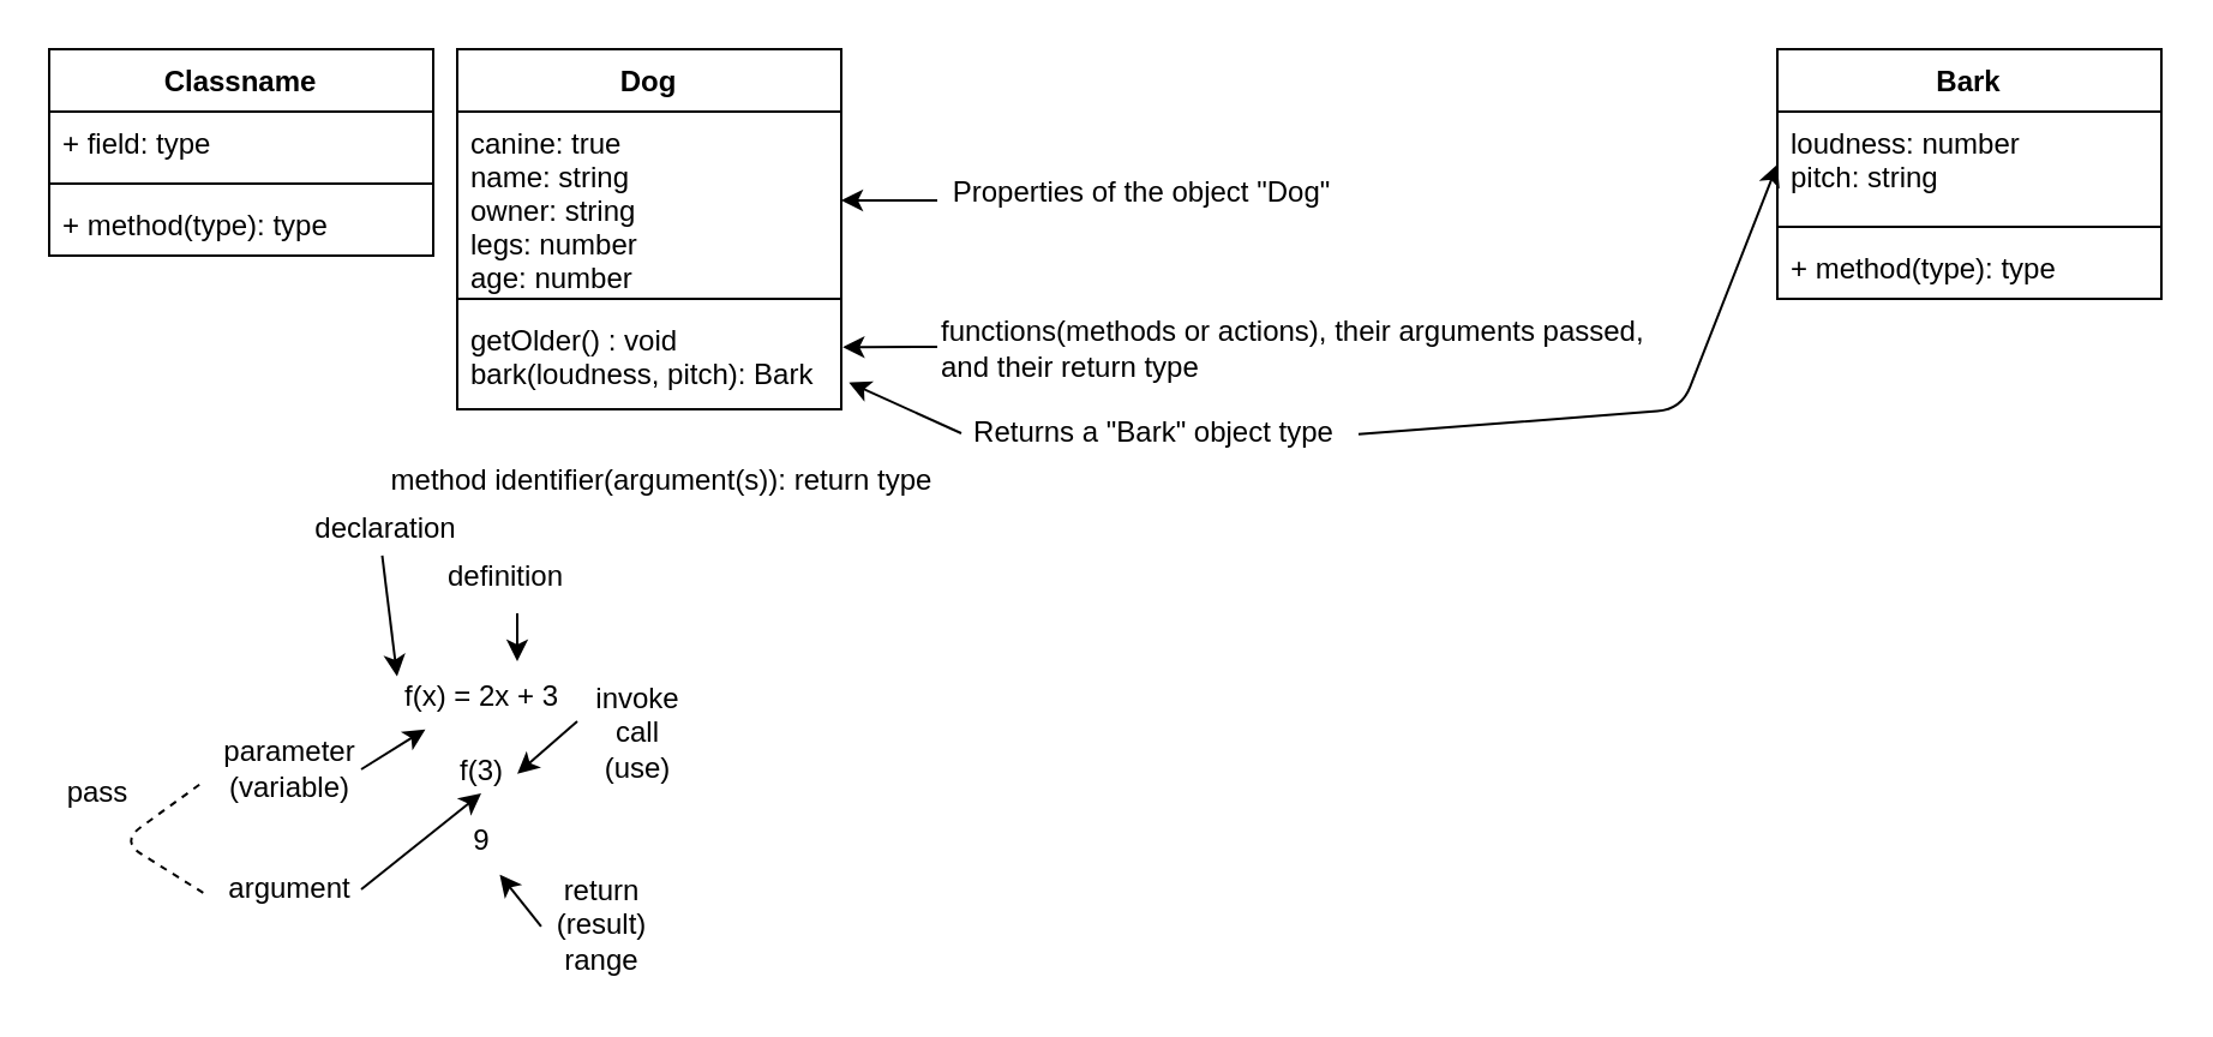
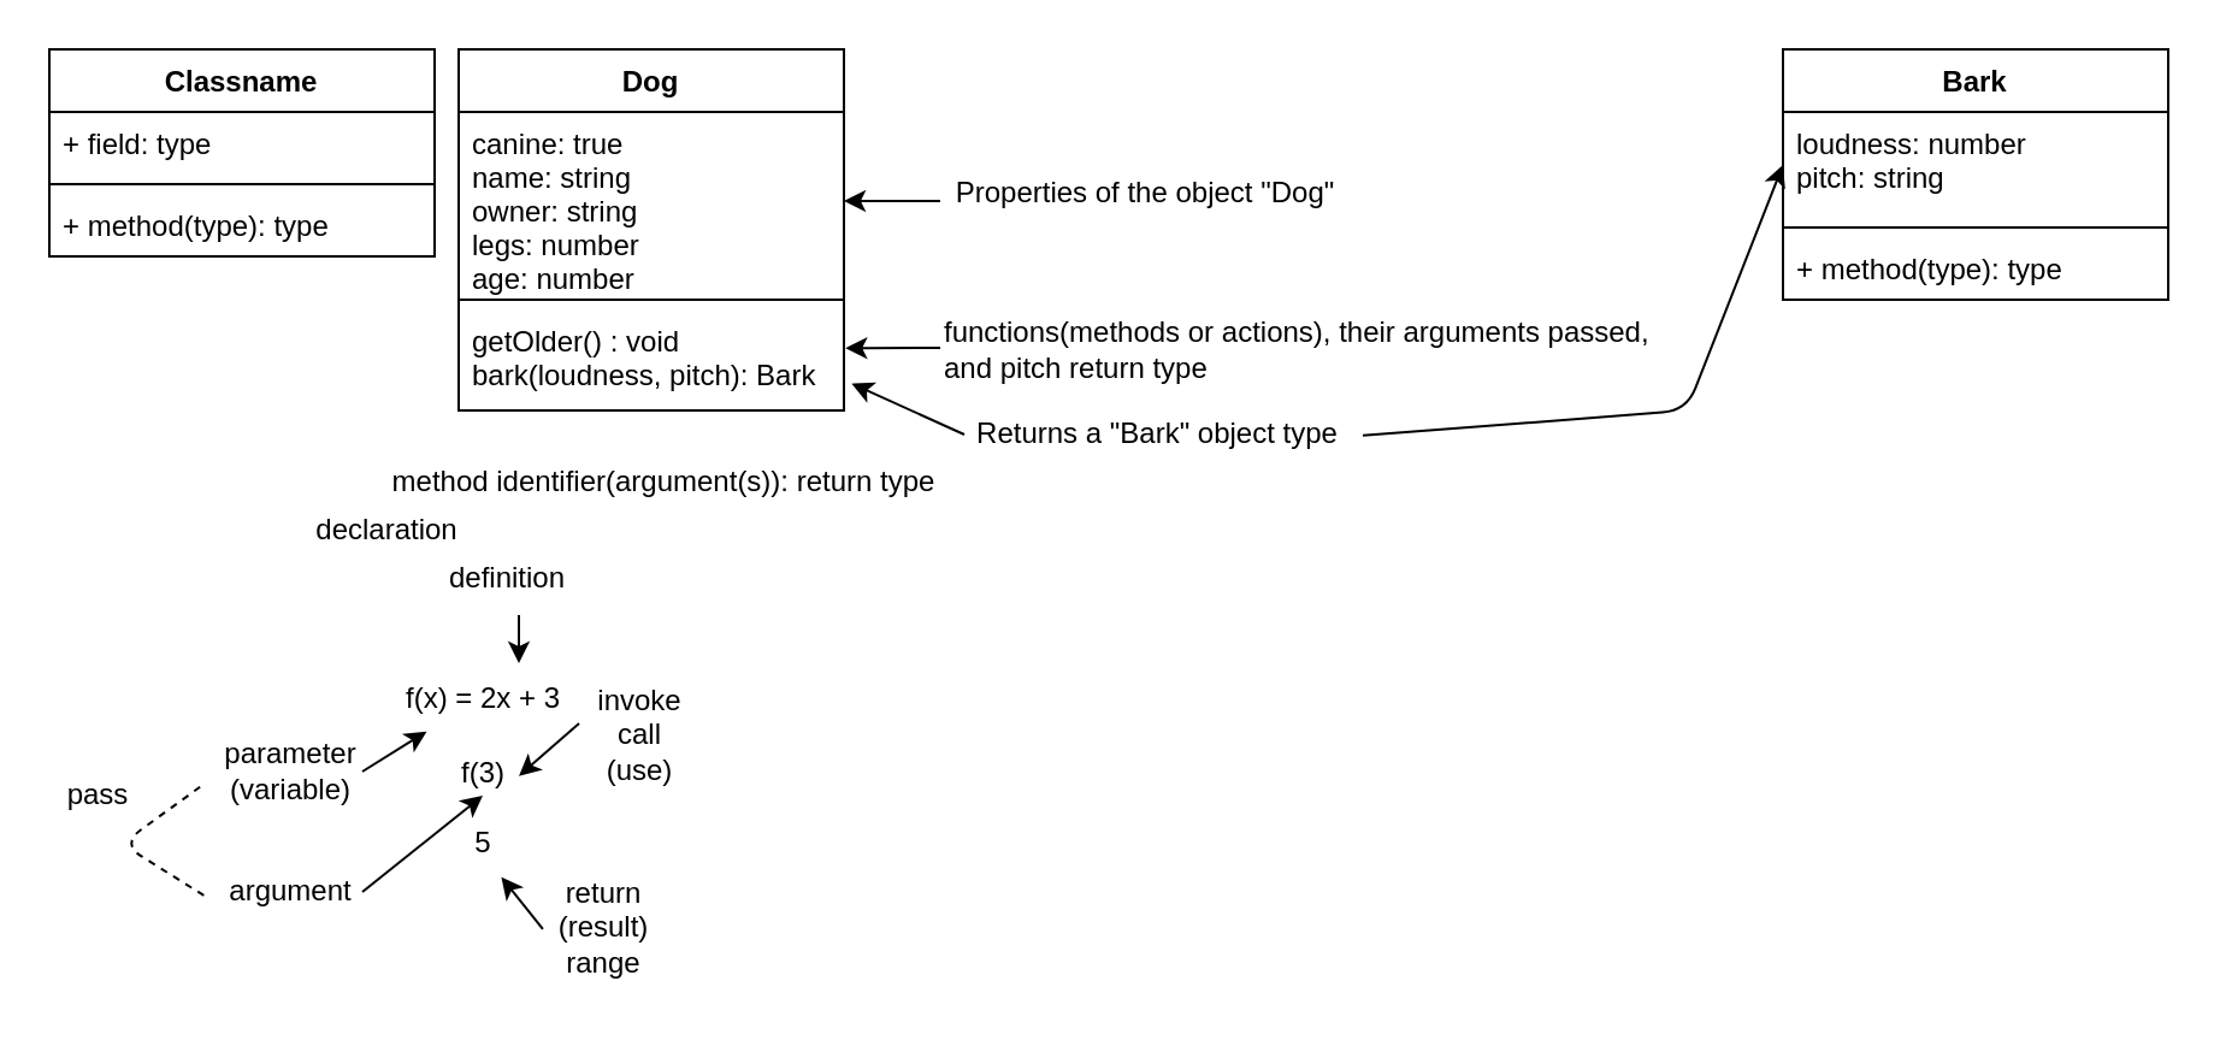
- <mxCell id="13" value="functions(methods or actions), their arguments passed, &lt;br&gt;and their return type" style="text;html=1;align=left;verticalAlign=middle;resizable=0;points=[];autosize=1;" parent="1" vertex="1"><mxGeometry x="390" y="130" width="310" height="30" as="geometry" /></mxCell>
+ <mxCell id="13" value="functions(methods or actions), their arguments passed, &lt;br&gt;and pitch return type" style="text;html=1;align=left;verticalAlign=middle;resizable=0;points=[];autosize=1;" parent="1" vertex="1"><mxGeometry x="390" y="130" width="310" height="30" as="geometry" /></mxCell>
- <mxCell id="21" value="" style="endArrow=classic;html=1;exitX=0.482;exitY=1.047;exitDx=0;exitDy=0;exitPerimeter=0;entryX=0.062;entryY=0.064;entryDx=0;entryDy=0;entryPerimeter=0;" parent="1" source="20" target="14" edge="1"><mxGeometry width="50" height="50" relative="1" as="geometry"><mxPoint x="250" y="310" as="sourcePoint" /><mxPoint x="225" y="319.375" as="targetPoint" /></mxGeometry></mxCell>
- <mxCell id="15" value="f(3)&lt;br&gt;&lt;br&gt;9" style="text;html=1;align=center;verticalAlign=middle;resizable=0;points=[];autosize=1;" parent="1" vertex="1"><mxGeometry x="185" y="310" width="30" height="50" as="geometry" /></mxCell>
+ <mxCell id="15" value="f(3)&lt;br&gt;&lt;br&gt;5" style="text;html=1;align=center;verticalAlign=middle;resizable=0;points=[];autosize=1;" parent="1" vertex="1"><mxGeometry x="185" y="310" width="30" height="50" as="geometry" /></mxCell>
